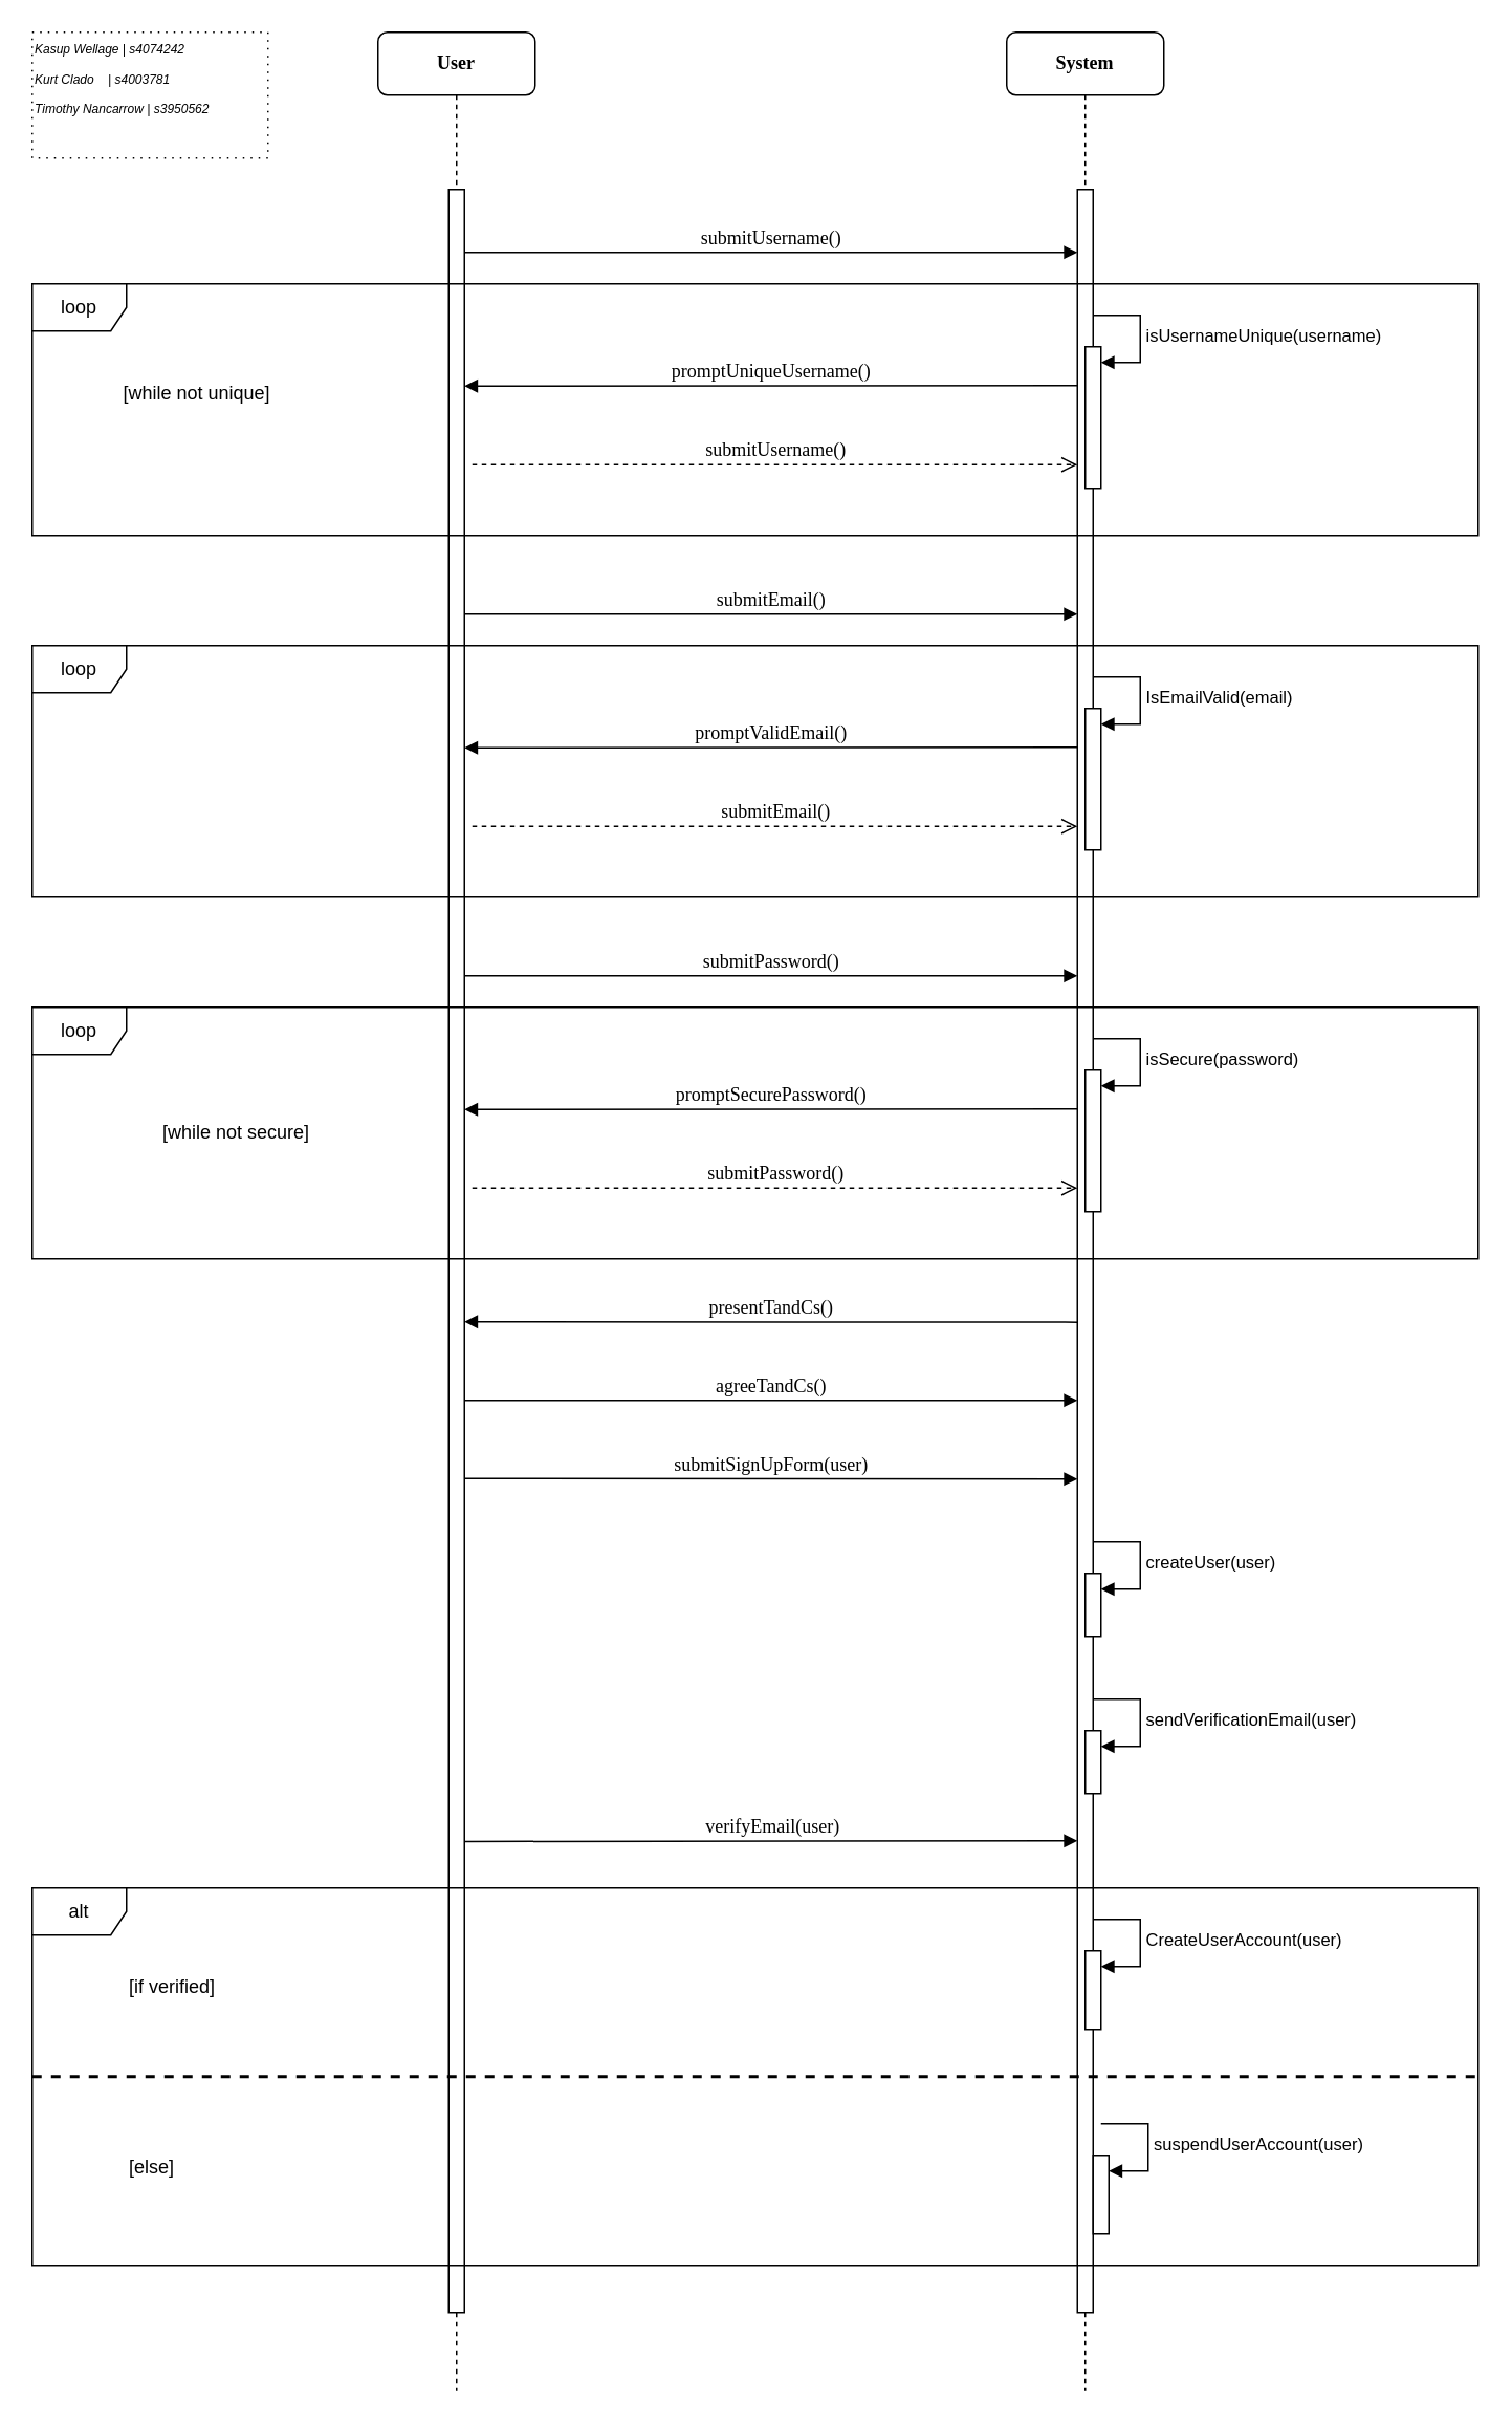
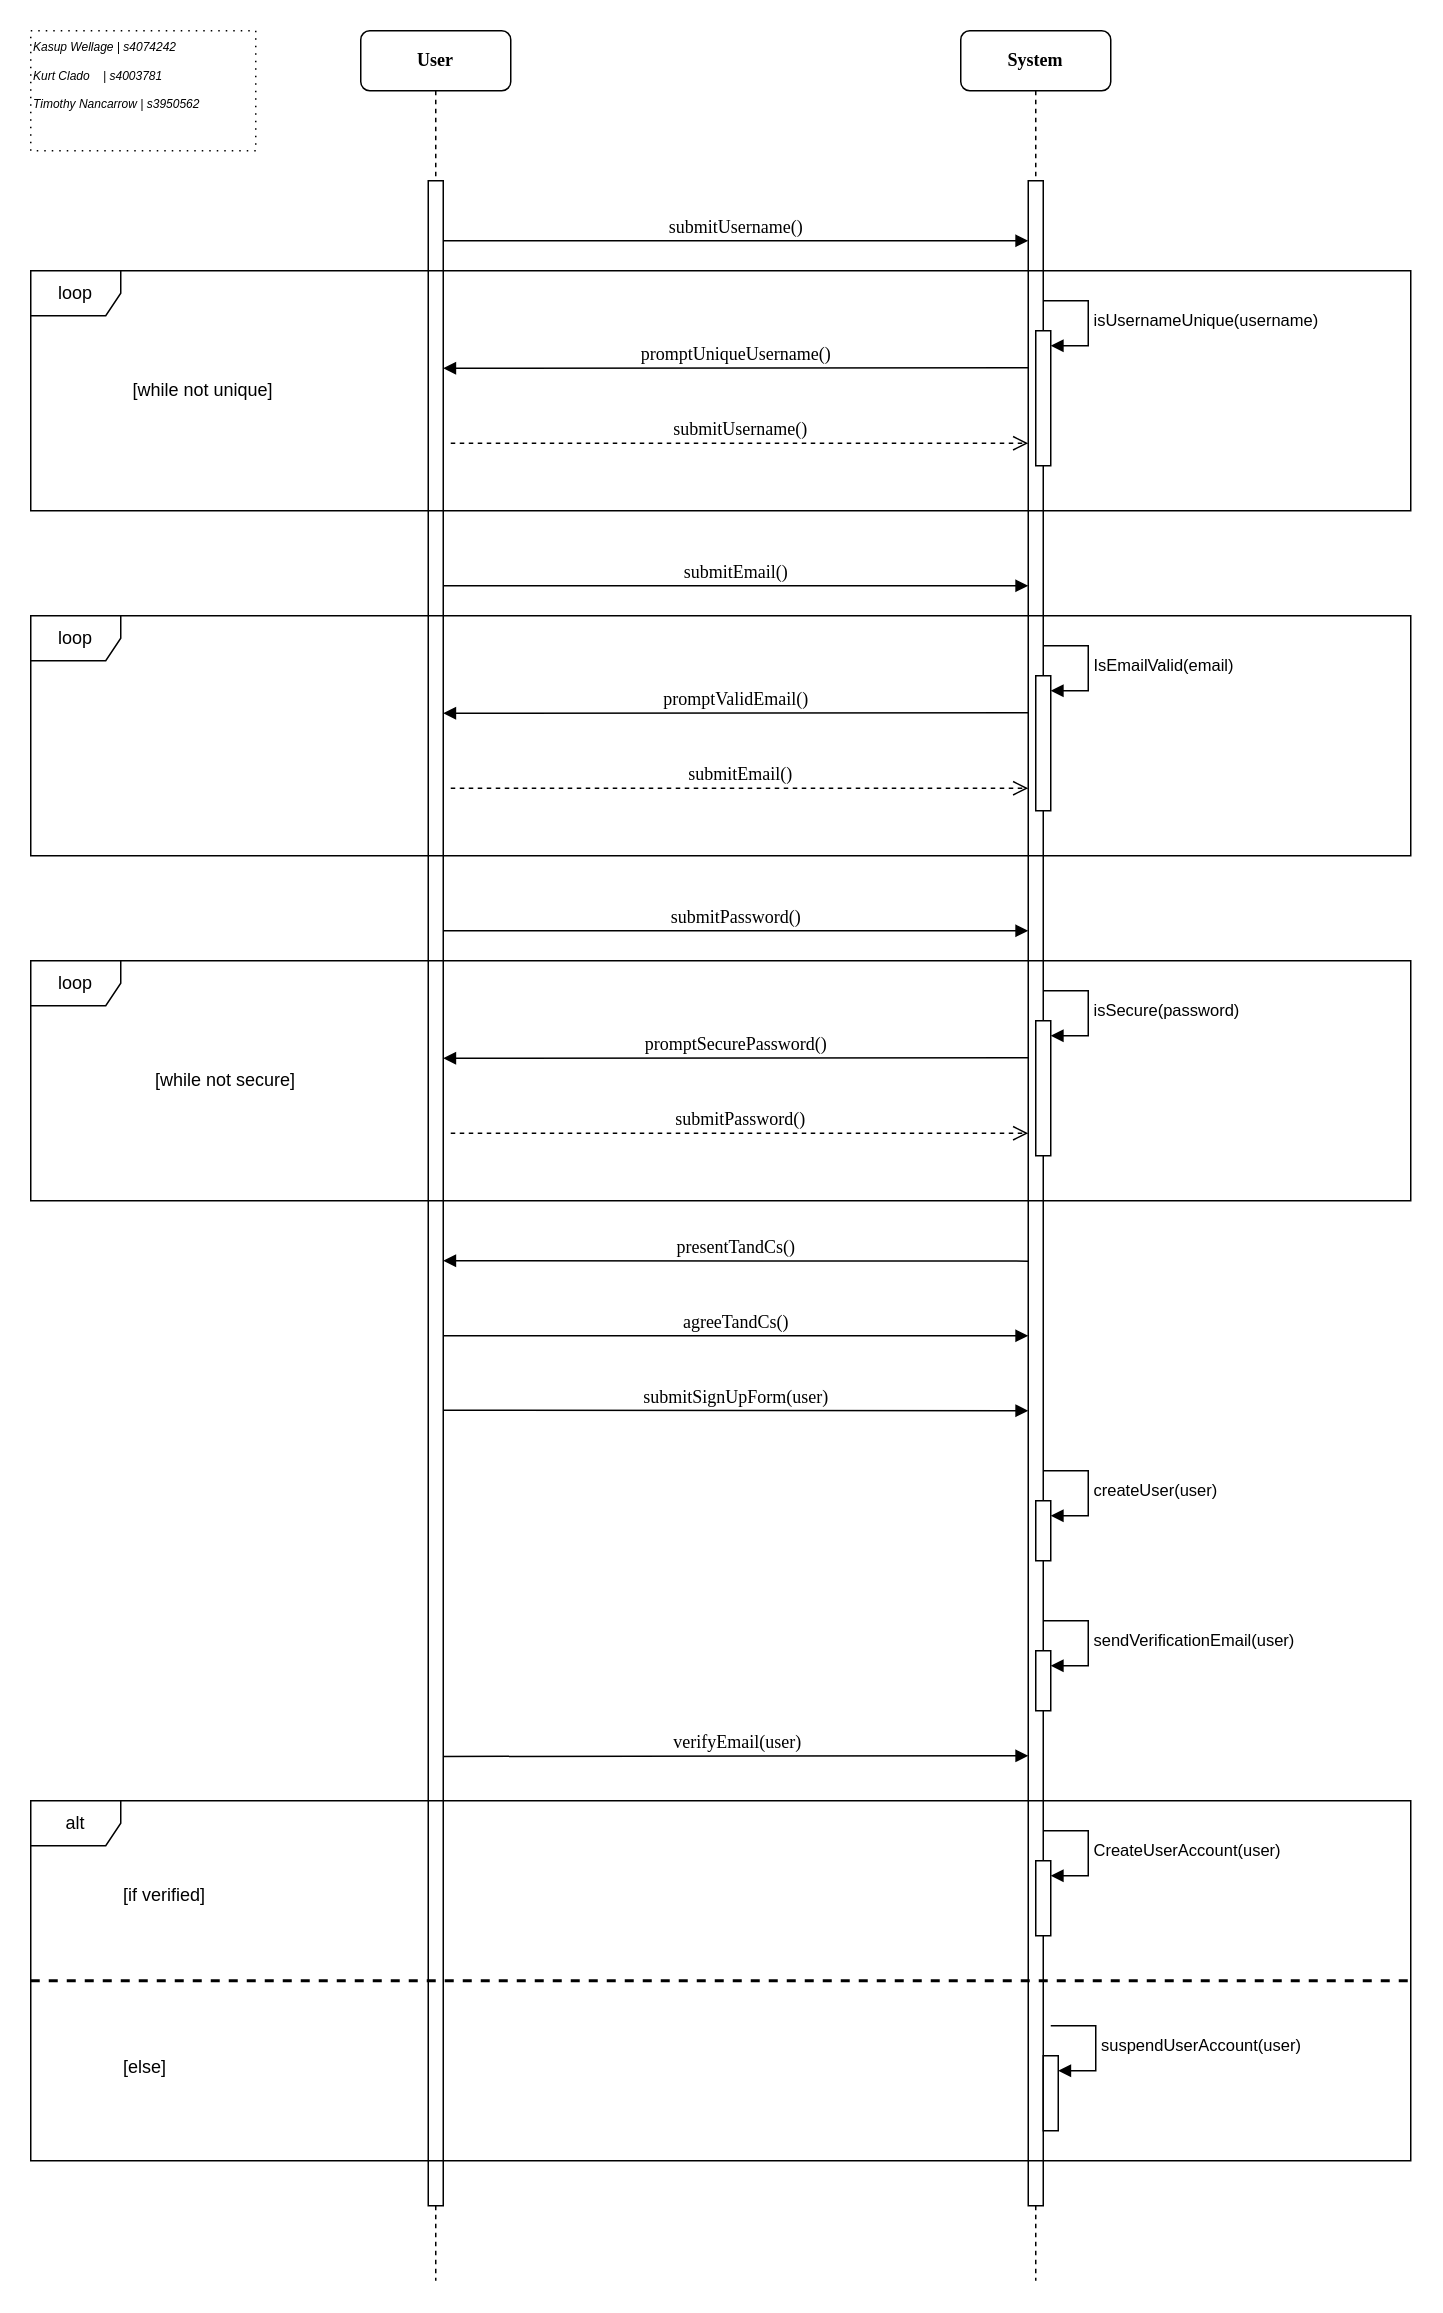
- <mxCell id="18" value="[while not unique]" style="text;html=1;align=center;verticalAlign=middle;whiteSpace=wrap;rounded=0;" parent="1" vertex="1"><mxGeometry x="70" y="235" width="110" height="30" as="geometry" /></mxCell>
+ <mxCell id="18" value="[while not unique]" style="text;html=1;align=center;verticalAlign=middle;whiteSpace=wrap;rounded=0;" parent="1" vertex="1"><mxGeometry x="80" y="245" width="110" height="30" as="geometry" /></mxCell>
